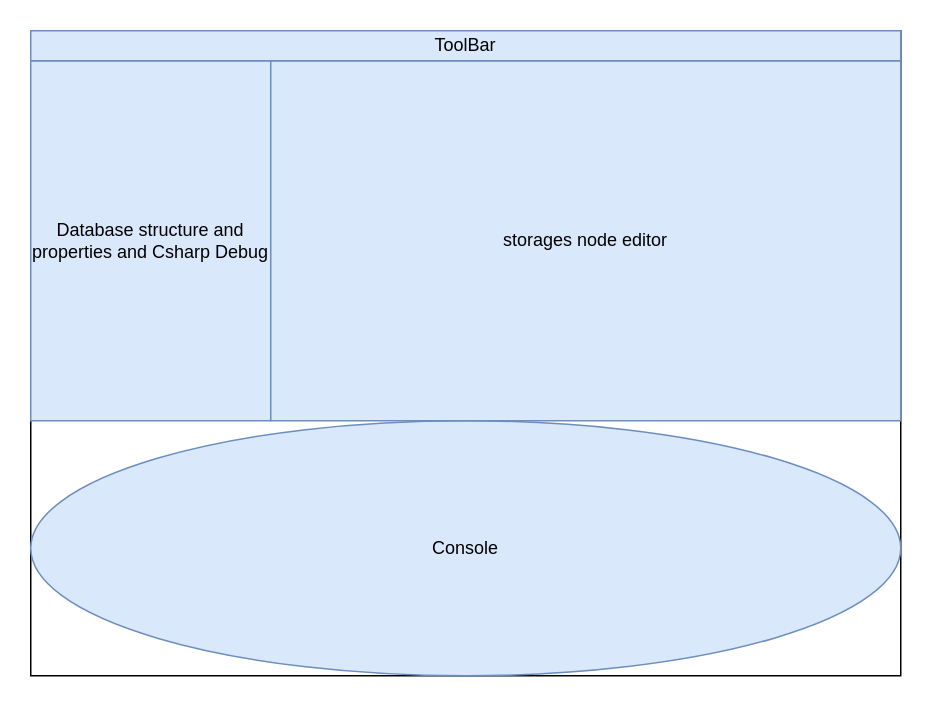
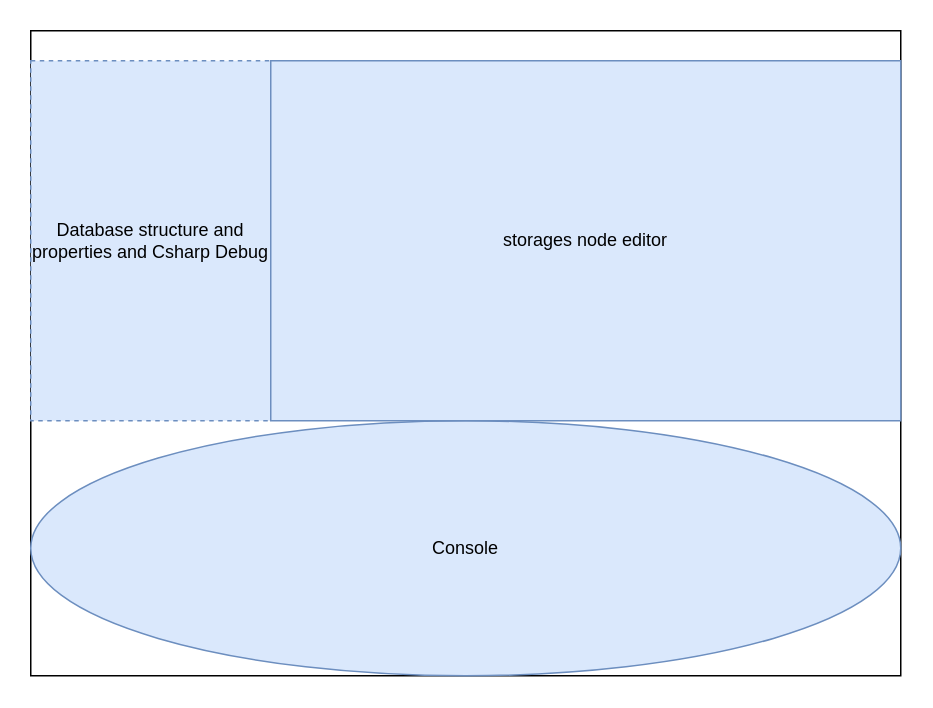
- <mxCell id="6" value="ToolBar" style="rounded=0;whiteSpace=wrap;html=1;fillColor=#dae8fc;strokeColor=#6c8ebf;" vertex="1" parent="1"><mxGeometry x="20" y="20" width="580" height="20" as="geometry" /></mxCell>
- <mxCell id="4" value="Database structure and properties and Csharp Debug" style="rounded=0;whiteSpace=wrap;html=1;fillColor=#dae8fc;strokeColor=#6c8ebf;" vertex="1" parent="1"><mxGeometry x="20" y="40" width="160" height="240" as="geometry" /></mxCell>
+ <mxCell id="4" value="Database structure and properties and Csharp Debug" style="rounded=0;whiteSpace=wrap;html=1;fillColor=#dae8fc;strokeColor=#6c8ebf;dashed=1;" vertex="1" parent="1"><mxGeometry x="20" y="40" width="160" height="240" as="geometry" /></mxCell>
